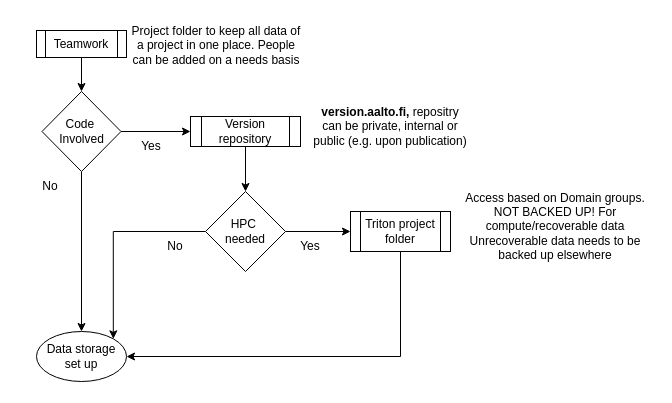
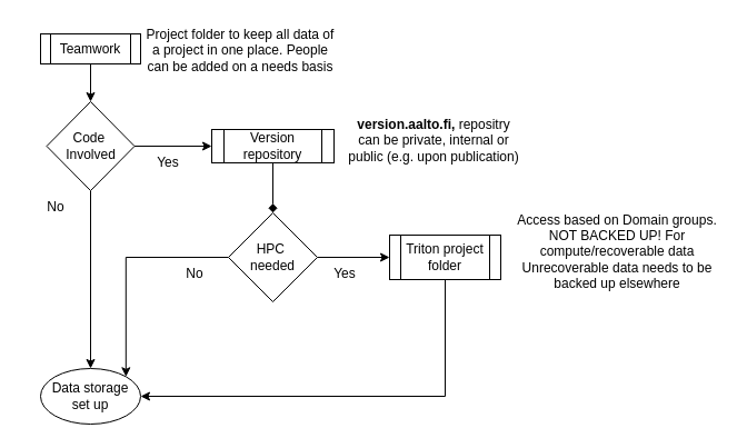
- <mxCell id="17" style="edgeStyle=orthogonalEdgeStyle;rounded=0;orthogonalLoop=1;jettySize=auto;html=1;entryX=0.5;entryY=0;entryDx=0;entryDy=0;" edge="1" parent="1" source="18" target="13"><mxGeometry relative="1" as="geometry" /></mxCell>
+ <mxCell id="17" style="edgeStyle=orthogonalEdgeStyle;rounded=0;orthogonalLoop=1;jettySize=auto;html=1;entryX=0.5;entryY=0;entryDx=0;entryDy=0;endArrow=diamond;" edge="1" parent="1" source="18" target="13"><mxGeometry relative="1" as="geometry" /></mxCell>
